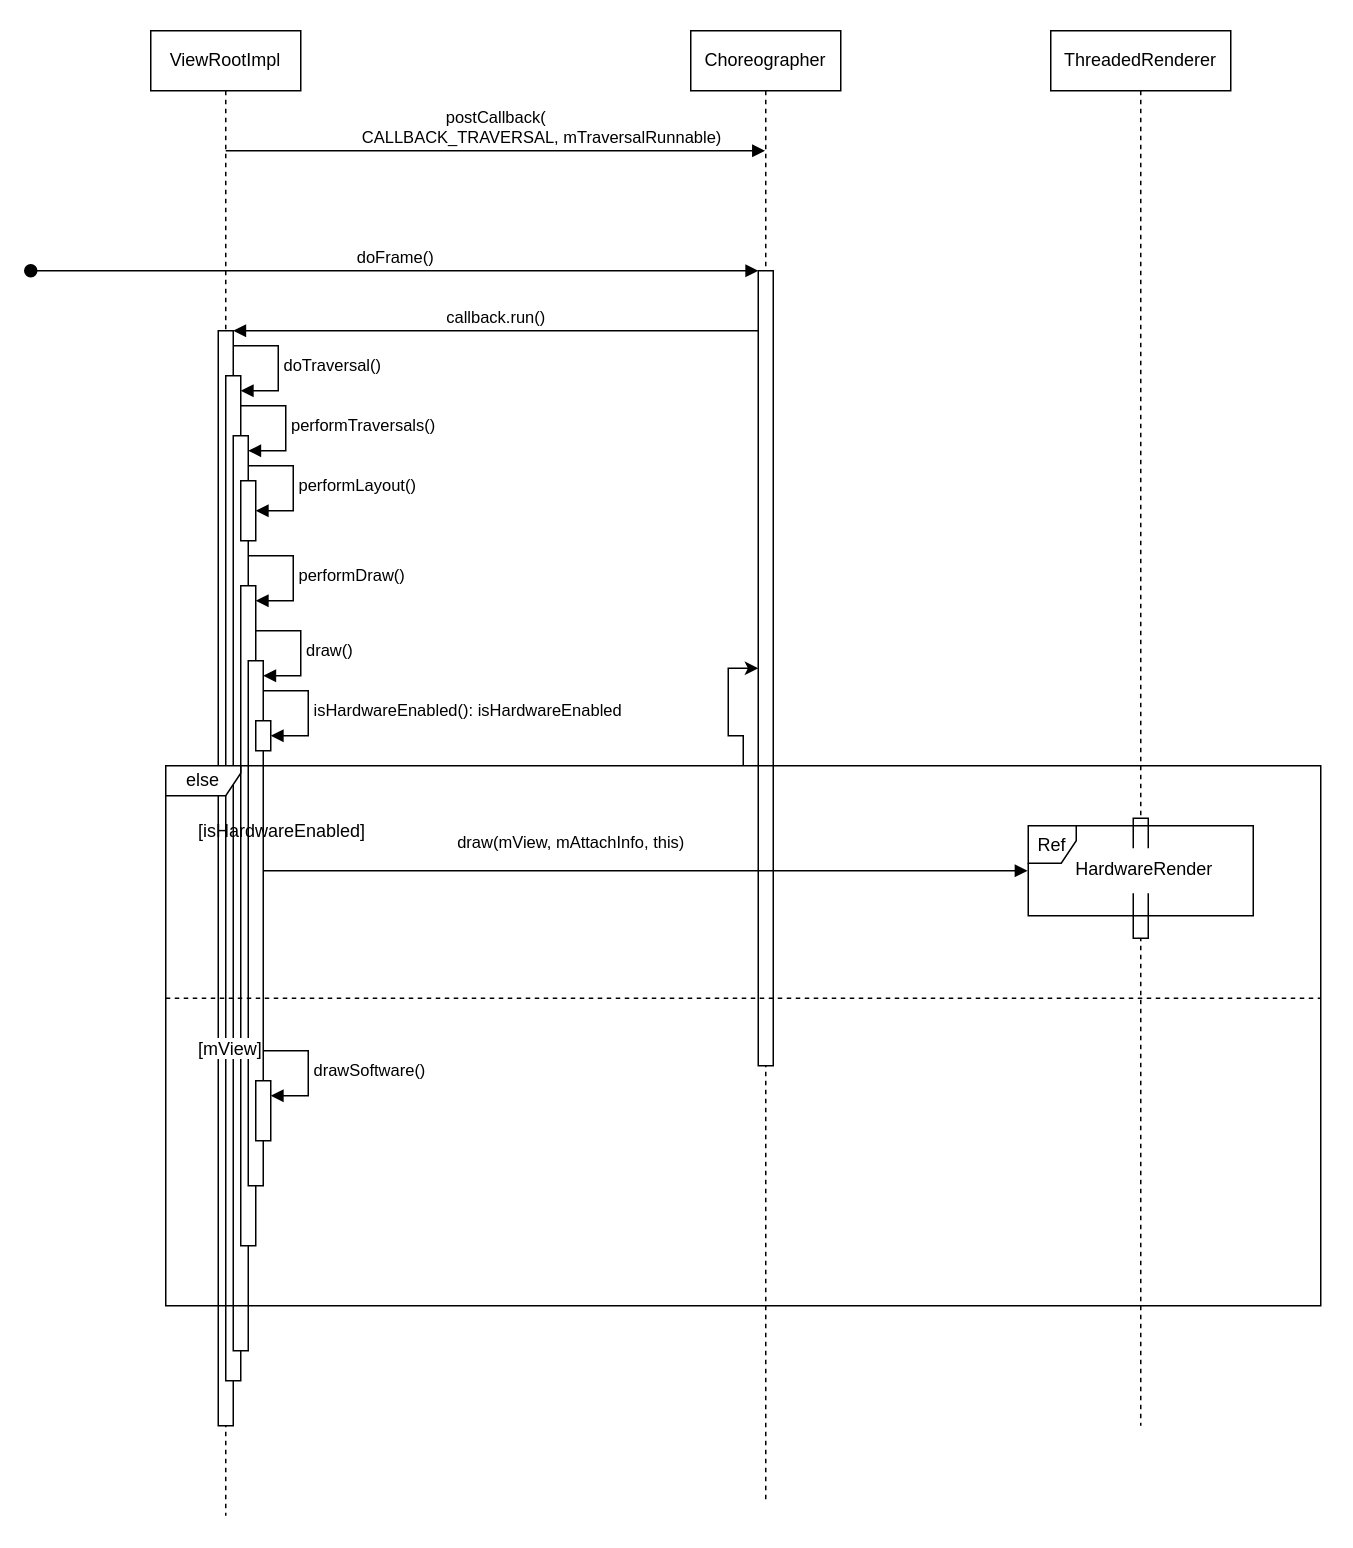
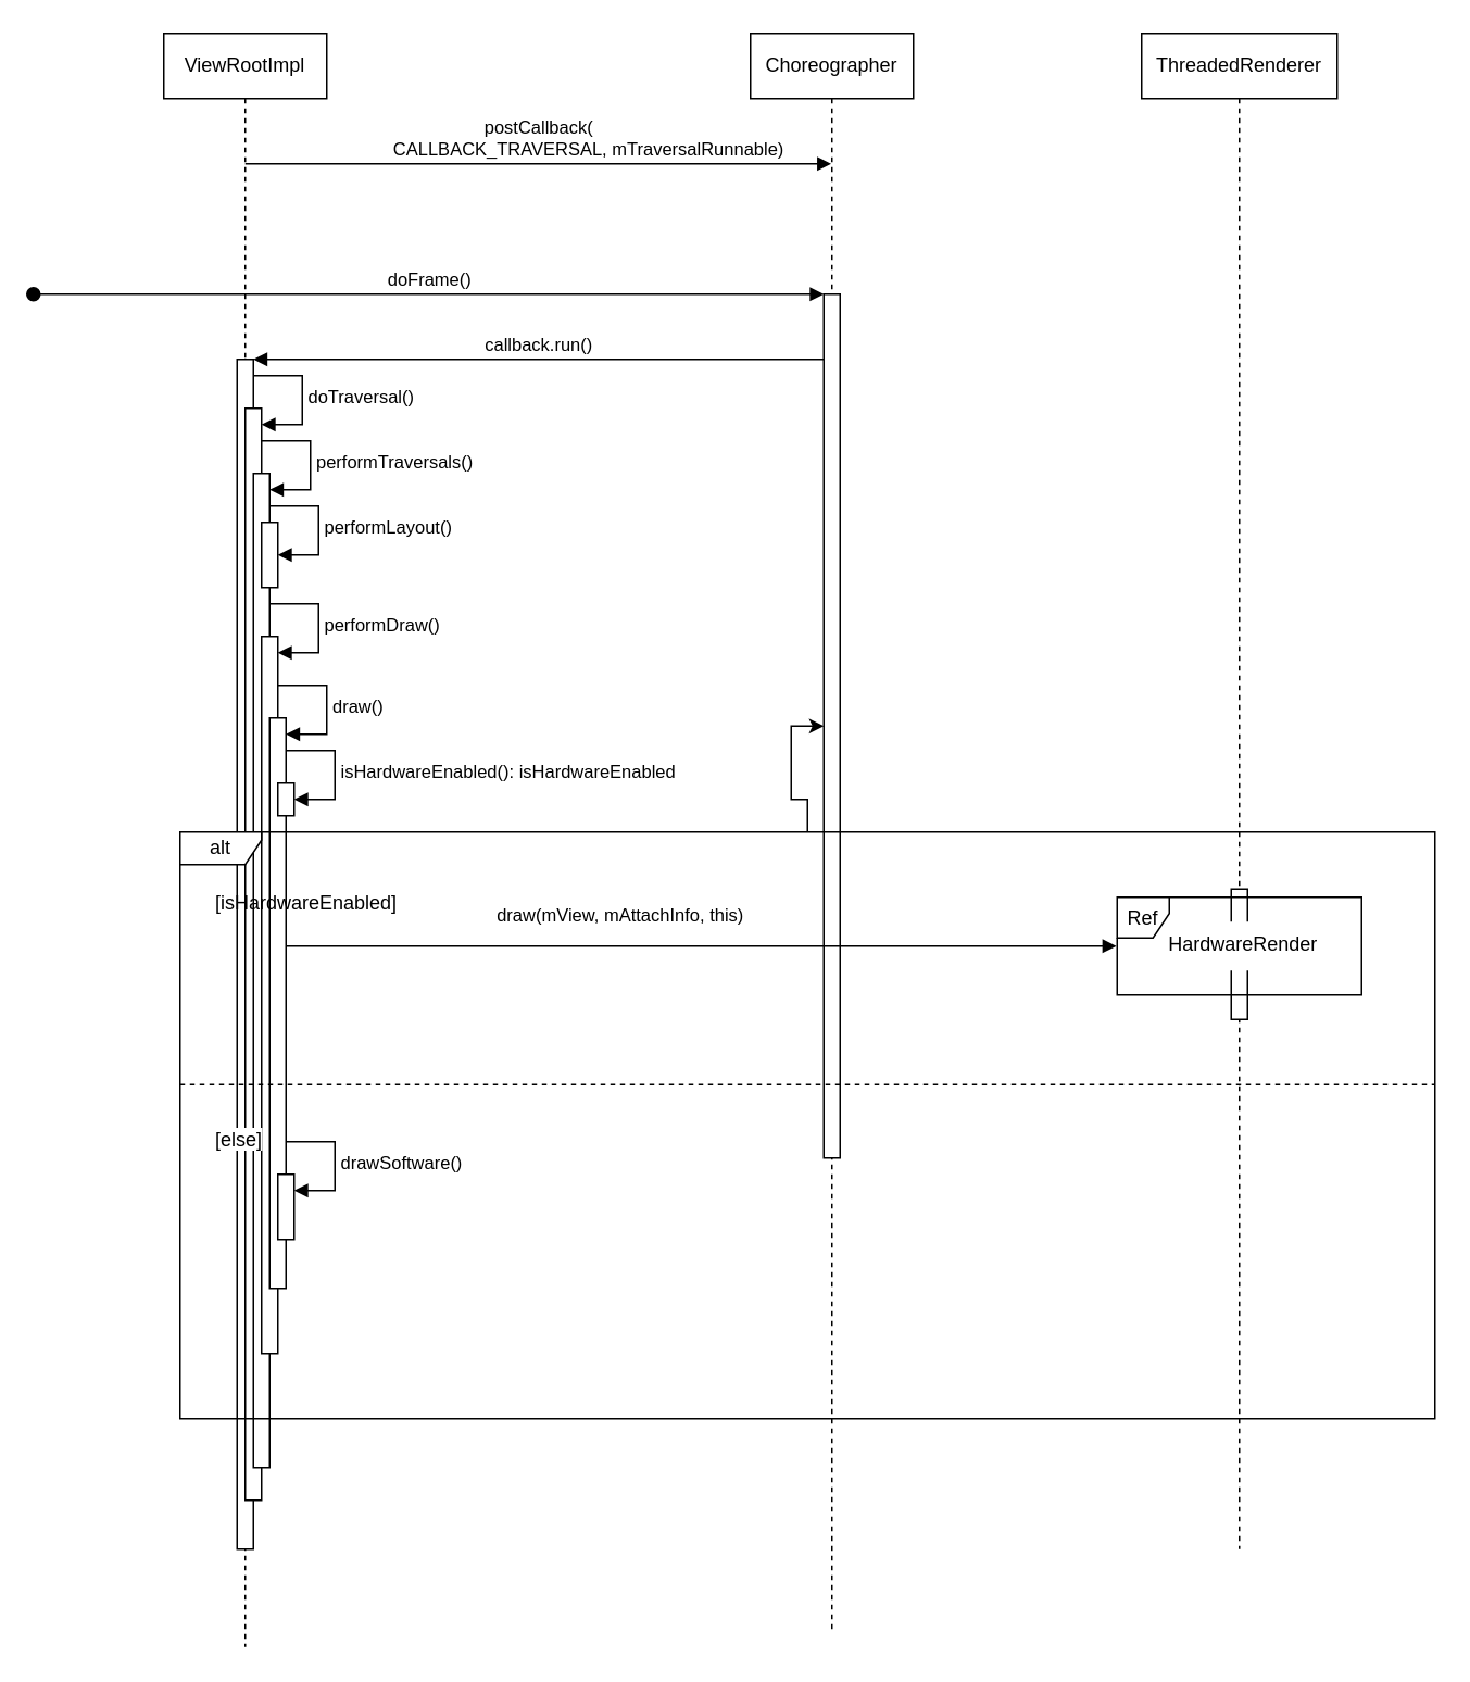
- <mxCell id="24" value="else" style="shape=umlFrame;whiteSpace=wrap;html=1;pointerEvents=0;recursiveResize=0;container=1;collapsible=0;width=50;height=20;movable=1;resizable=1;rotatable=1;deletable=1;editable=1;locked=0;connectable=1;" parent="1" vertex="1"><mxGeometry x="110" y="510" width="770" height="360" as="geometry" /></mxCell>
+ <mxCell id="24" value="alt" style="shape=umlFrame;whiteSpace=wrap;html=1;pointerEvents=0;recursiveResize=0;container=1;collapsible=0;width=50;height=20;movable=1;resizable=1;rotatable=1;deletable=1;editable=1;locked=0;connectable=1;" parent="1" vertex="1"><mxGeometry x="110" y="510" width="770" height="360" as="geometry" /></mxCell>
- <mxCell id="26" value="[mView]" style="line;strokeWidth=1;dashed=1;labelPosition=center;verticalLabelPosition=bottom;align=left;verticalAlign=top;spacingLeft=20;spacingTop=15;html=1;whiteSpace=wrap;movable=1;resizable=1;rotatable=1;deletable=1;editable=1;locked=0;connectable=1;" parent="24" vertex="1"><mxGeometry y="150" width="770" height="10" as="geometry" /></mxCell>
+ <mxCell id="26" value="[else]" style="line;strokeWidth=1;dashed=1;labelPosition=center;verticalLabelPosition=bottom;align=left;verticalAlign=top;spacingLeft=20;spacingTop=15;html=1;whiteSpace=wrap;movable=1;resizable=1;rotatable=1;deletable=1;editable=1;locked=0;connectable=1;" parent="24" vertex="1"><mxGeometry y="150" width="770" height="10" as="geometry" /></mxCell>
